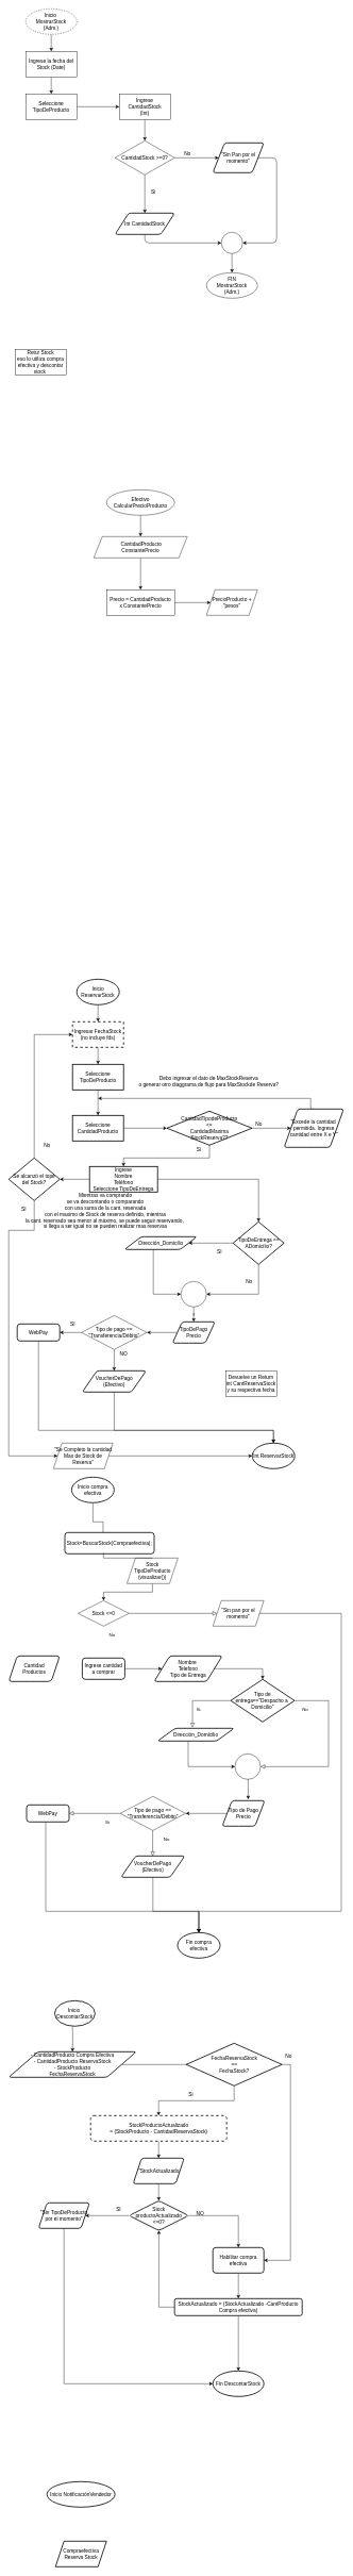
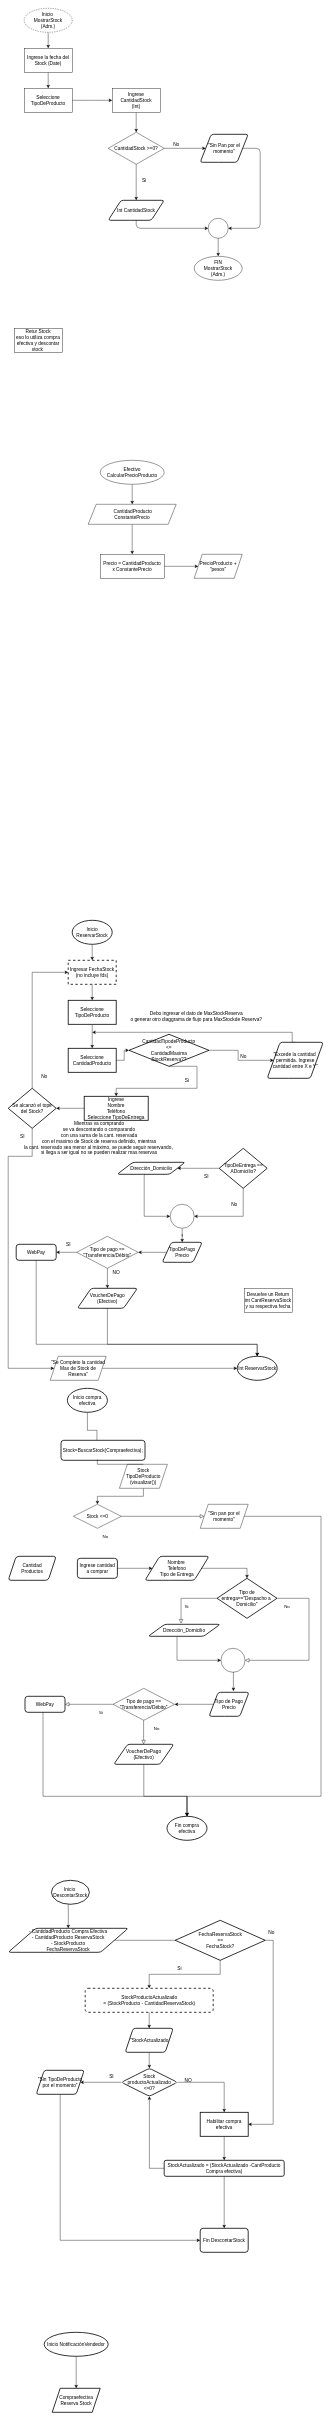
- <mxCell id="38" value="CantidadTipodeProducto&lt;br&gt;&amp;lt;=&lt;br&gt;CantidadMaxima&lt;br&gt;StockReserva??" style="rhombus;whiteSpace=wrap;html=1;strokeWidth=2;" parent="1" vertex="1"><mxGeometry x="392" y="2610" width="200" height="80" as="geometry" /></mxCell>
+ <mxCell id="38" value="CantidadTipodeProducto&lt;br&gt;&amp;lt;=&lt;br&gt;CantidadMaxima&lt;br&gt;StockReserva??" style="rhombus;whiteSpace=wrap;html=1;strokeWidth=2;" parent="1" vertex="1"><mxGeometry x="322" y="2585" width="200" height="80" as="geometry" /></mxCell>
- <mxCell id="41" value="" style="edgeStyle=orthogonalEdgeStyle;rounded=0;orthogonalLoop=1;jettySize=auto;html=1;entryX=0.5;entryY=0;entryDx=0;entryDy=0;entryPerimeter=0;" parent="1" source="43" target="46" edge="1"><mxGeometry relative="1" as="geometry"><mxPoint x="510" y="2900" as="targetPoint" /><Array as="points"><mxPoint x="608" y="2770" /></Array></mxGeometry></mxCell>
- <mxCell id="135" value="Devuelve un Return int CantReservaStock y su respectiva fecha" style="whiteSpace=wrap;html=1;" parent="1" vertex="1"><mxGeometry x="530" y="3220" width="120" height="60" as="geometry" /></mxCell>
+ <mxCell id="135" value="Devuelve un Return int CantReservaStock y su respectiva fecha" style="whiteSpace=wrap;html=1;" parent="1" vertex="1"><mxGeometry x="610" y="3220" width="120" height="60" as="geometry" /></mxCell>
- <mxCell id="124" value="Habilitar compra efectiva" style="rounded=1;whiteSpace=wrap;html=1;strokeWidth=2;arcSize=12;" parent="1" vertex="1"><mxGeometry x="500" y="5280" width="120" height="60" as="geometry" /></mxCell>
+ <mxCell id="124" value="Habilitar compra efectiva" style="whiteSpace=wrap;html=1;strokeWidth=2;arcSize=12;rounded=0;" parent="1" vertex="1"><mxGeometry x="500" y="5280" width="120" height="60" as="geometry" /></mxCell>
- <mxCell id="134" value="Fin DescontarStock" style="ellipse;whiteSpace=wrap;html=1;rounded=1;strokeWidth=2;arcSize=12;" parent="1" vertex="1"><mxGeometry x="500" y="5570" width="120" height="60" as="geometry" /></mxCell>
+ <mxCell id="134" value="Fin DescontarStock" style="whiteSpace=wrap;html=1;strokeWidth=2;arcSize=12;rounded=1;" parent="1" vertex="1"><mxGeometry x="500" y="5570" width="120" height="60" as="geometry" /></mxCell>
+ <mxCell id="137" value="" style="edgeStyle=orthogonalEdgeStyle;rounded=0;orthogonalLoop=1;jettySize=auto;html=1;" parent="1" source="138" target="139" edge="1"><mxGeometry relative="1" as="geometry" /></mxCell>
